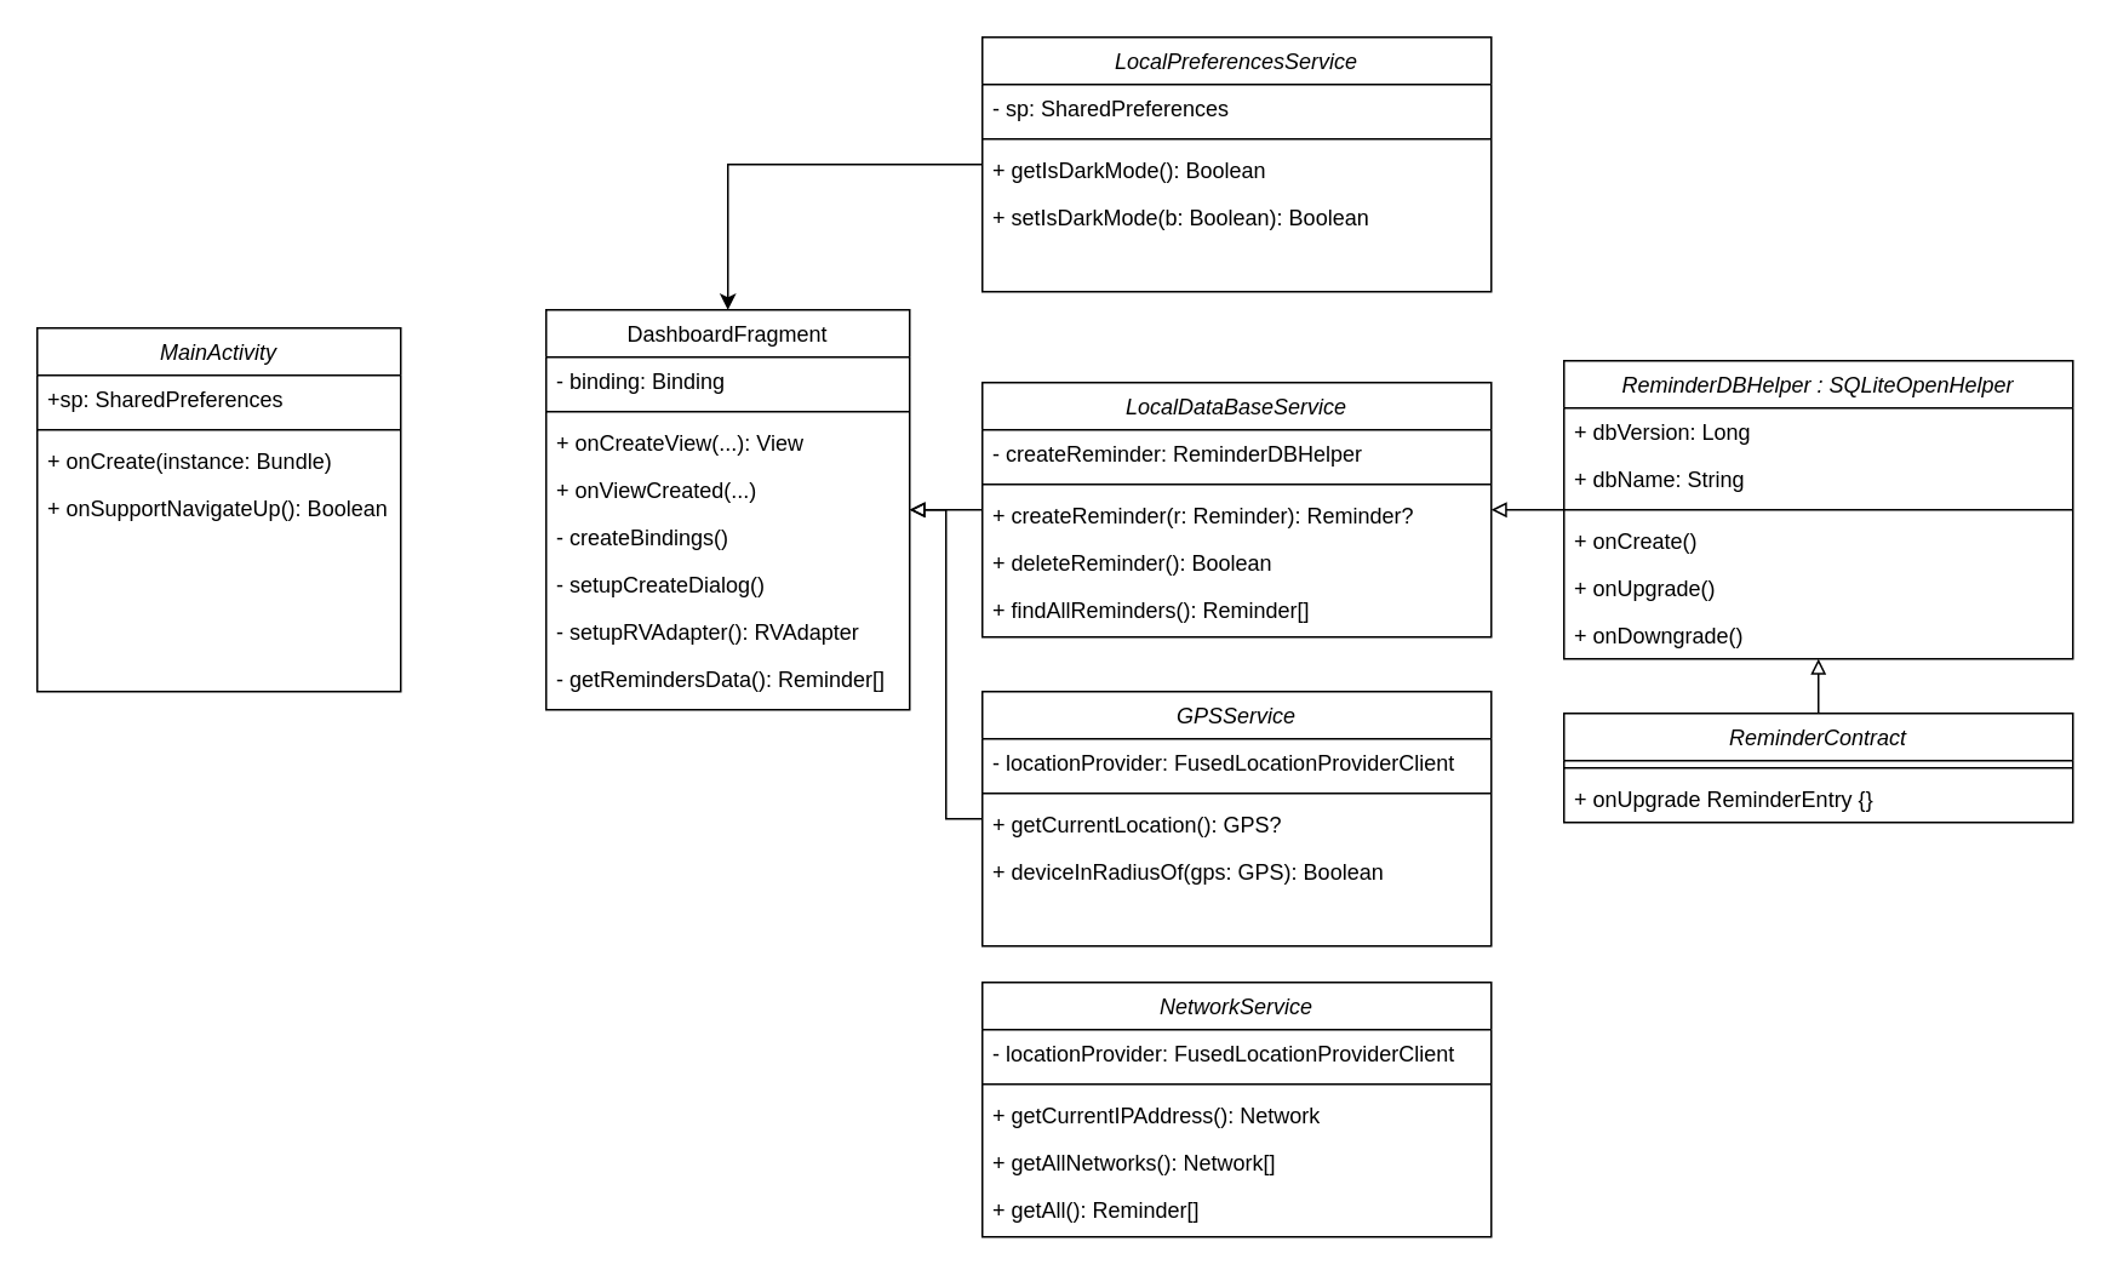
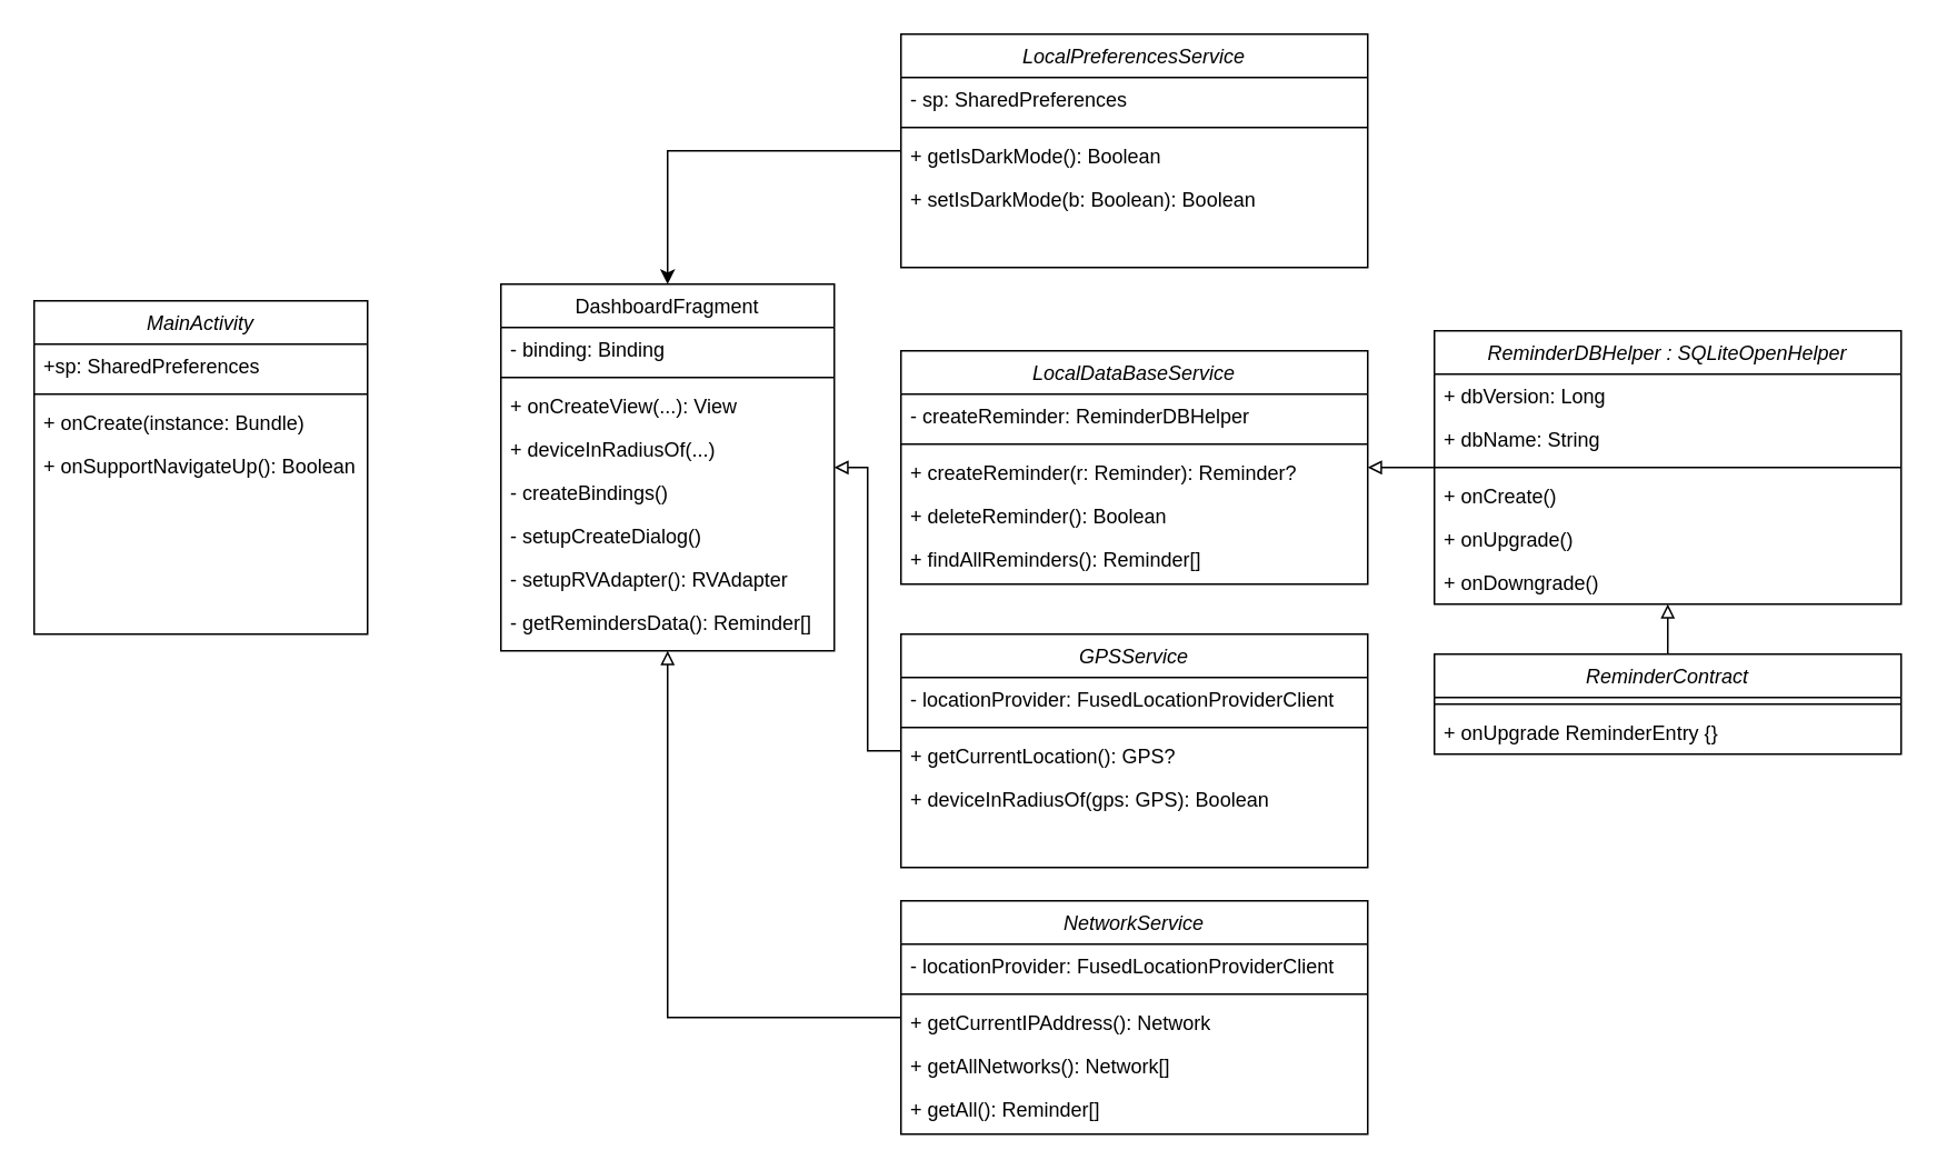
- <mxCell id="11" value="+ onViewCreated(...)" style="text;align=left;verticalAlign=top;spacingLeft=4;spacingRight=4;overflow=hidden;rotatable=0;points=[[0,0.5],[1,0.5]];portConstraint=eastwest;" parent="7" vertex="1"><mxGeometry y="86" width="200" height="26" as="geometry" /></mxCell>
+ <mxCell id="11" value="+ deviceInRadiusOf(...)" style="text;align=left;verticalAlign=top;spacingLeft=4;spacingRight=4;overflow=hidden;rotatable=0;points=[[0,0.5],[1,0.5]];portConstraint=eastwest;" parent="7" vertex="1"><mxGeometry y="86" width="200" height="26" as="geometry" /></mxCell>
- <mxCell id="16" style="edgeStyle=orthogonalEdgeStyle;rounded=0;orthogonalLoop=1;jettySize=auto;html=1;endArrow=block;endFill=0;" edge="1" parent="1" source="17" target="7"><mxGeometry relative="1" as="geometry" /></mxCell>
+ <mxCell id="29" style="edgeStyle=orthogonalEdgeStyle;rounded=0;orthogonalLoop=1;jettySize=auto;html=1;endArrow=block;endFill=0;" edge="1" parent="1" source="30" target="7"><mxGeometry relative="1" as="geometry" /></mxCell>
